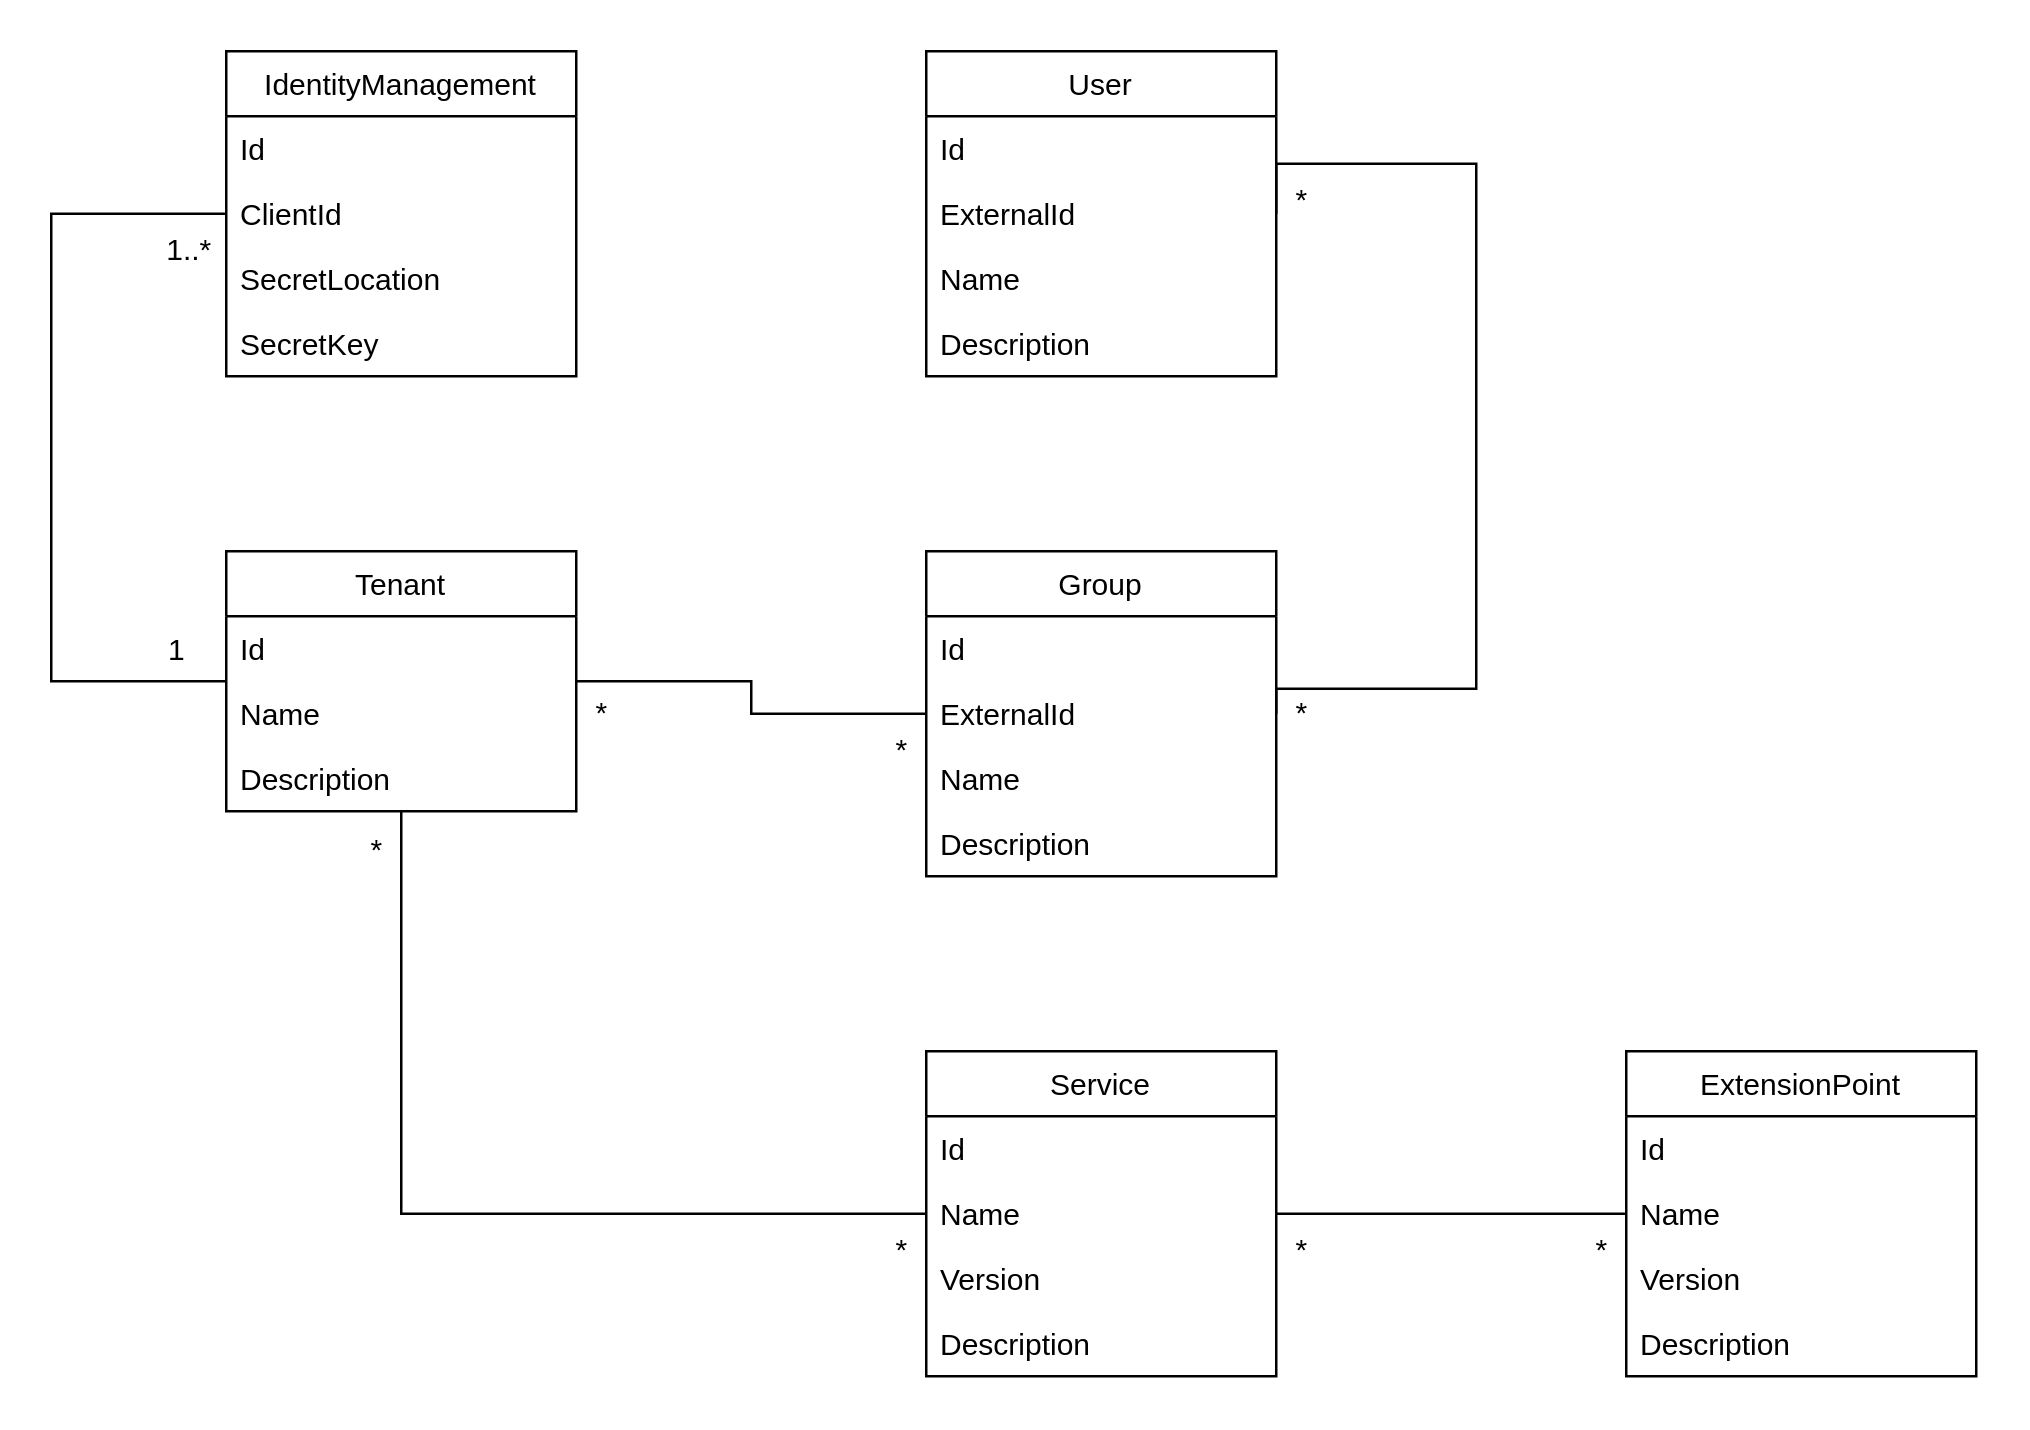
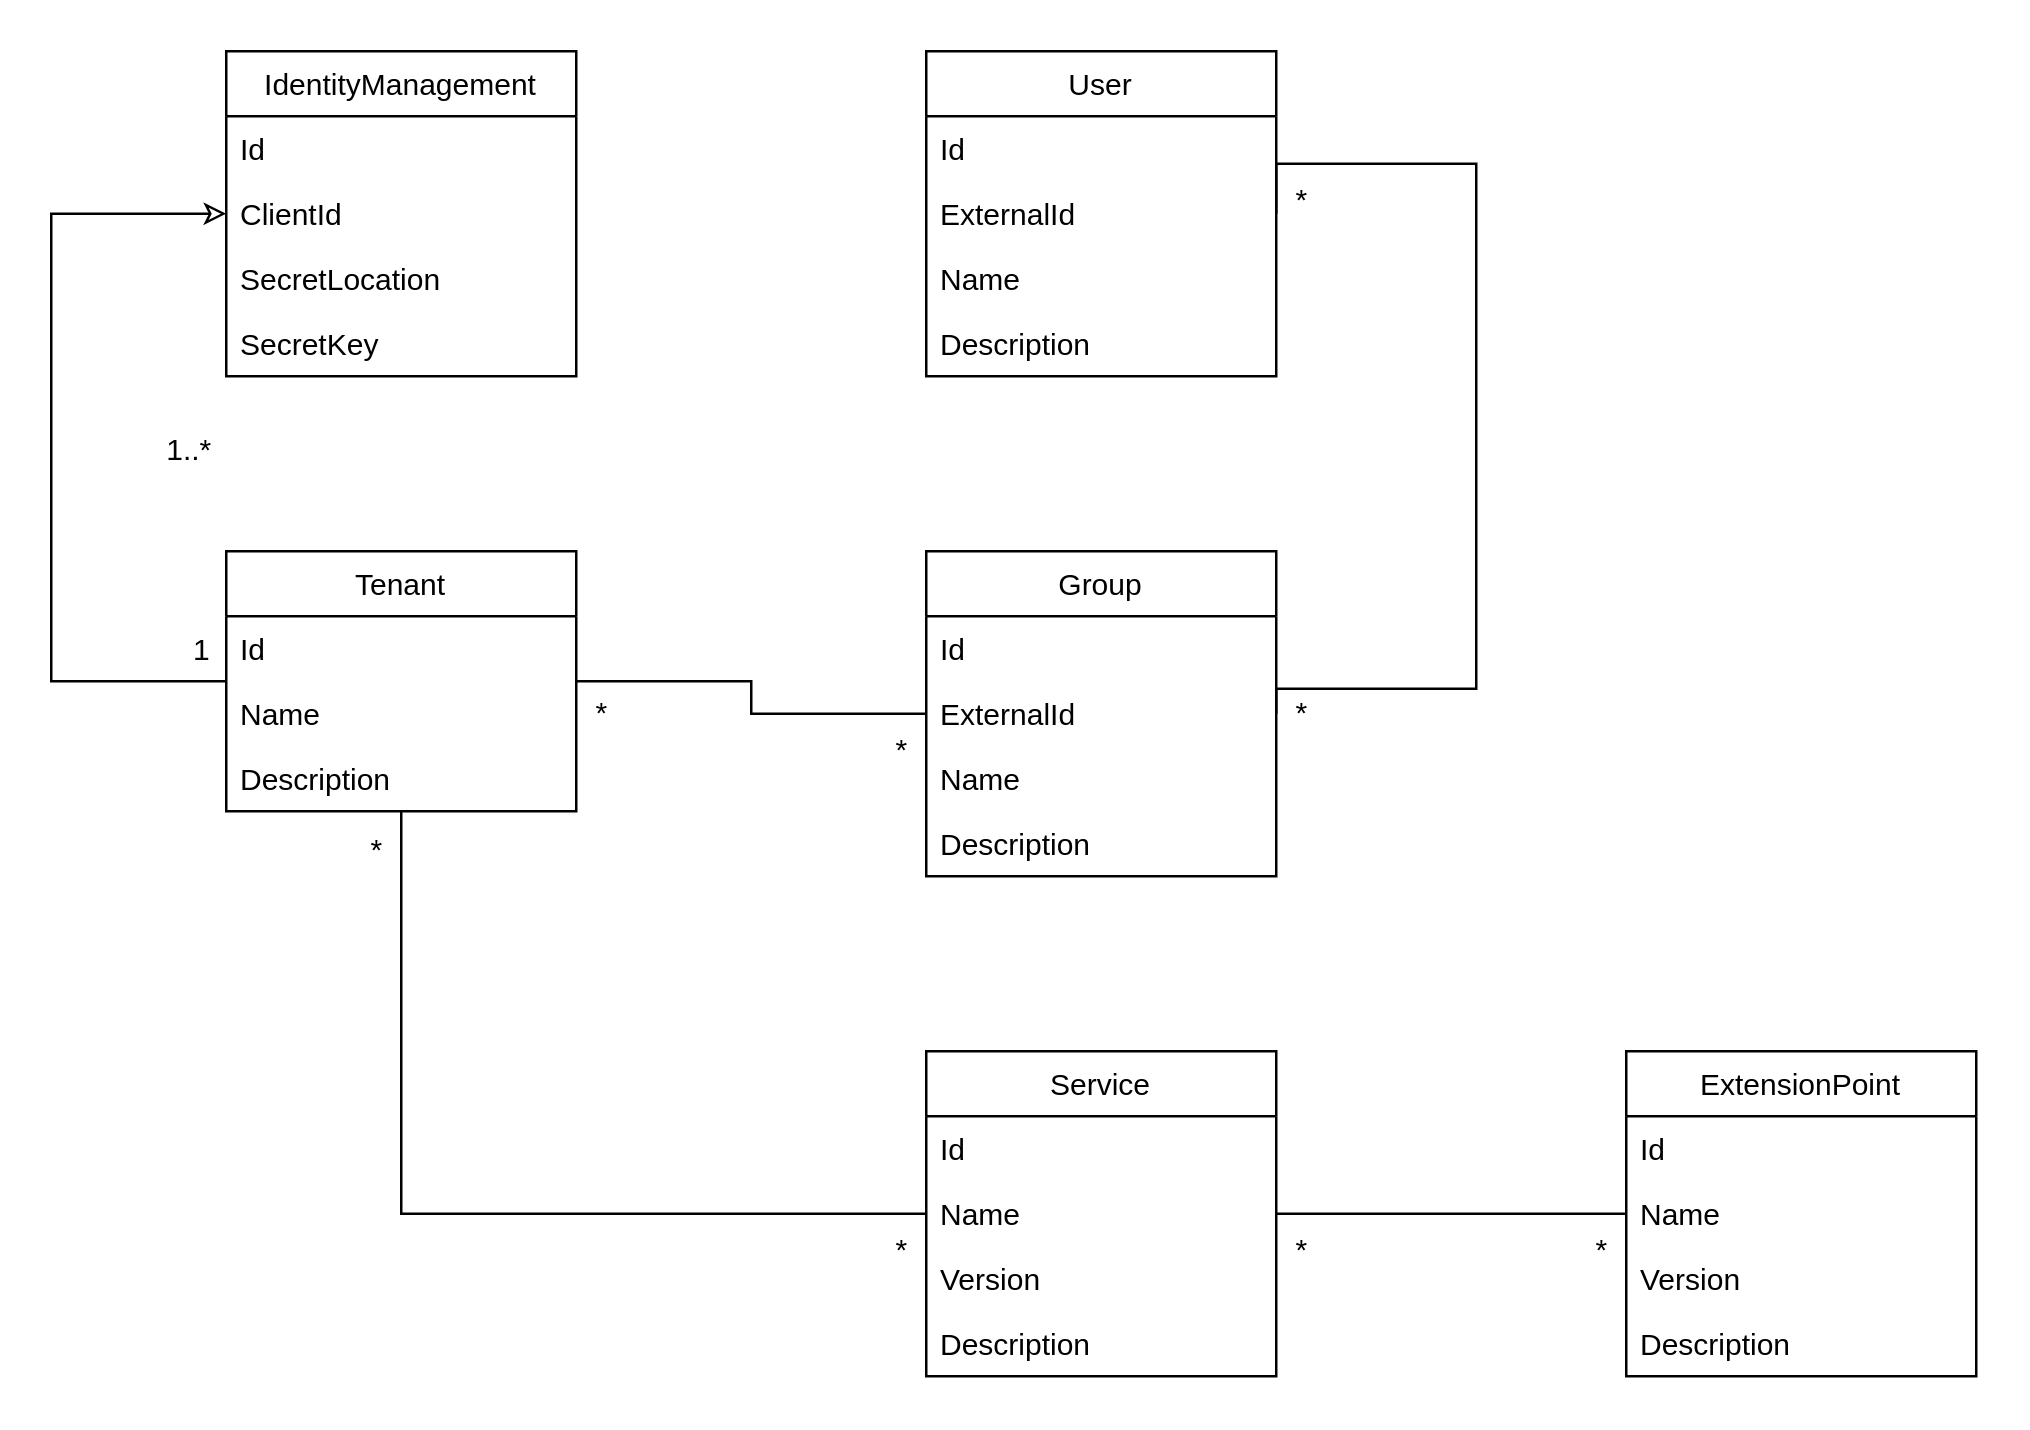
- <mxCell id="3" style="edgeStyle=orthogonalEdgeStyle;rounded=0;orthogonalLoop=1;jettySize=auto;html=1;exitX=0;exitY=0.5;exitDx=0;exitDy=0;entryX=0;entryY=0.5;entryDx=0;entryDy=0;endArrow=none;endFill=0;" edge="1" parent="1" source="4" target="33"><mxGeometry relative="1" as="geometry"><Array as="points"><mxPoint x="20" y="272" /><mxPoint x="20" y="85" /></Array></mxGeometry></mxCell>
+ <mxCell id="3" style="edgeStyle=orthogonalEdgeStyle;rounded=0;orthogonalLoop=1;jettySize=auto;html=1;exitX=0;exitY=0.5;exitDx=0;exitDy=0;entryX=0;entryY=0.5;entryDx=0;entryDy=0;endArrow=classic;endFill=0;" edge="1" parent="1" source="4" target="33"><mxGeometry relative="1" as="geometry"><Array as="points"><mxPoint x="20" y="272" /><mxPoint x="20" y="85" /></Array></mxGeometry></mxCell>
- <mxCell id="41" value="1..*" style="text;html=1;resizable=0;autosize=1;align=center;verticalAlign=middle;points=[];fillColor=none;strokeColor=none;rounded=0;" vertex="1" parent="1"><mxGeometry x="60" y="90" width="30" height="20" as="geometry" /></mxCell>
+ <mxCell id="41" value="1..*" style="text;html=1;resizable=0;autosize=1;align=center;verticalAlign=middle;points=[];fillColor=none;strokeColor=none;rounded=0;" vertex="1" parent="1"><mxGeometry x="60" y="170" width="30" height="20" as="geometry" /></mxCell>
- <mxCell id="40" value="1" style="text;html=1;resizable=0;autosize=1;align=center;verticalAlign=middle;points=[];fillColor=none;strokeColor=none;rounded=0;" vertex="1" parent="1"><mxGeometry x="60" y="250" width="20" height="20" as="geometry" /></mxCell>
+ <mxCell id="40" value="1" style="text;html=1;resizable=0;autosize=1;align=center;verticalAlign=middle;points=[];fillColor=none;strokeColor=none;rounded=0;" vertex="1" parent="1"><mxGeometry x="70" y="250" width="20" height="20" as="geometry" /></mxCell>
